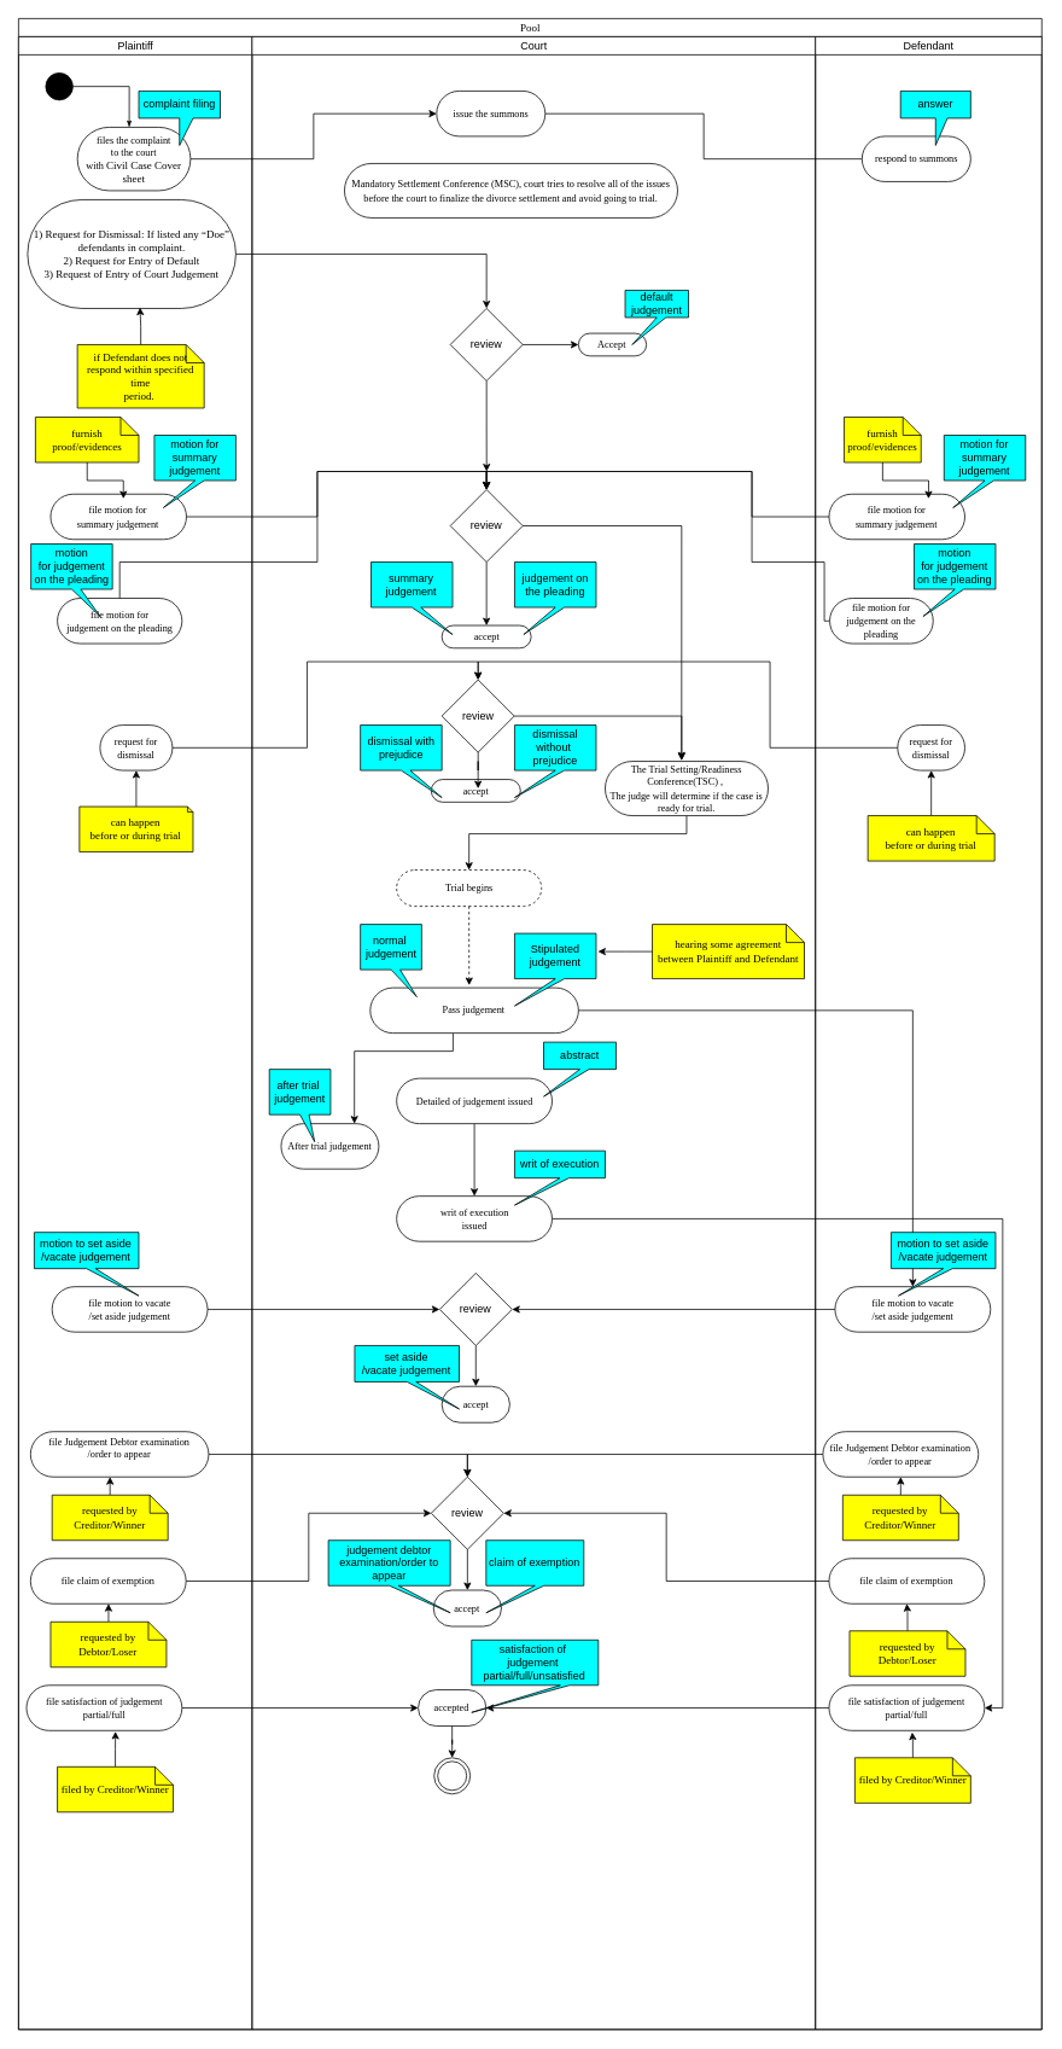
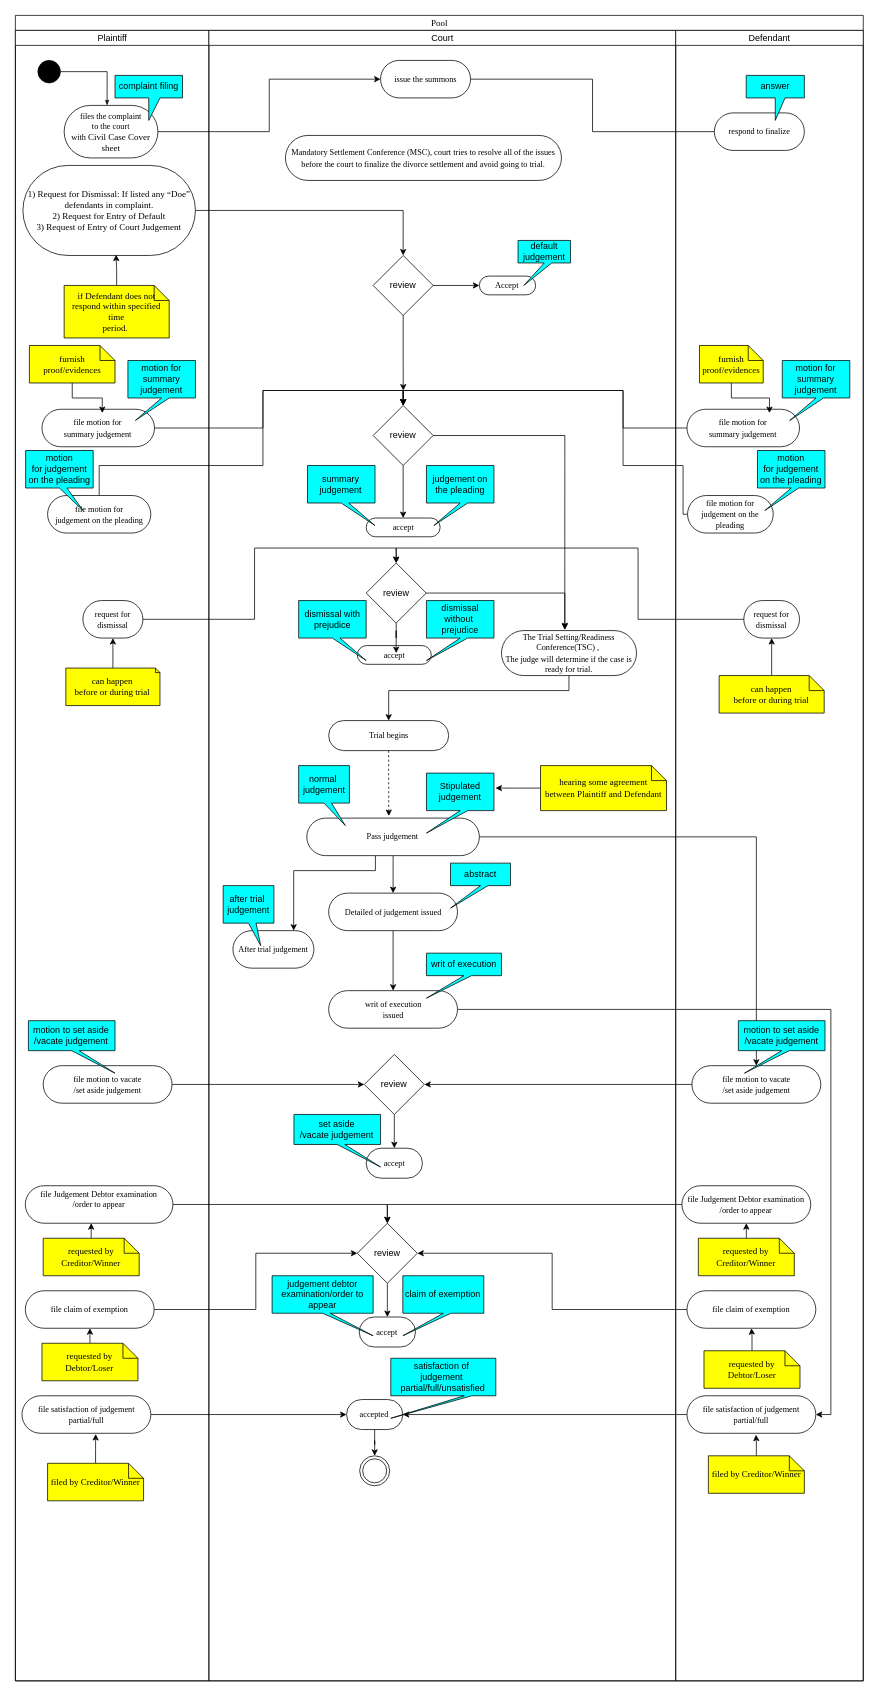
- <mxCell id="47" value="&lt;span style=&quot;font-size: 11px; background-color: rgb(255, 255, 255);&quot;&gt;&lt;span&gt;issue the summons&lt;/span&gt;&lt;/span&gt;" style="rounded=1;whiteSpace=wrap;html=1;shadow=0;comic=0;labelBackgroundColor=none;strokeWidth=1;fontFamily=Verdana;fontSize=12;align=center;arcSize=50;fontStyle=0" parent="46" vertex="1"><mxGeometry x="203.82" y="60" width="120" height="50" as="geometry" /></mxCell>
+ <mxCell id="47" value="&lt;span style=&quot;font-size: 11px; background-color: rgb(255, 255, 255);&quot;&gt;&lt;span&gt;issue the summons&lt;/span&gt;&lt;/span&gt;" style="rounded=1;whiteSpace=wrap;html=1;shadow=0;comic=0;labelBackgroundColor=none;strokeWidth=1;fontFamily=Verdana;fontSize=12;align=center;arcSize=50;fontStyle=0" parent="46" vertex="1"><mxGeometry x="228.82" y="40" width="120" height="50" as="geometry" /></mxCell>
- <mxCell id="97" value="&lt;span style=&quot;font-size: 11px; background-color: rgb(255, 255, 255);&quot;&gt;&lt;span&gt;respond to summons&lt;/span&gt;&lt;/span&gt;" style="rounded=1;whiteSpace=wrap;html=1;shadow=0;comic=0;labelBackgroundColor=none;strokeWidth=1;fontFamily=Verdana;fontSize=12;align=center;arcSize=50;fontStyle=0" parent="96" vertex="1"><mxGeometry x="51.46" y="110" width="120" height="50" as="geometry" /></mxCell>
+ <mxCell id="97" value="&lt;span style=&quot;font-size: 11px; background-color: rgb(255, 255, 255);&quot;&gt;&lt;span&gt;respond to finalize&lt;/span&gt;&lt;/span&gt;" style="rounded=1;whiteSpace=wrap;html=1;shadow=0;comic=0;labelBackgroundColor=none;strokeWidth=1;fontFamily=Verdana;fontSize=12;align=center;arcSize=50;fontStyle=0" parent="96" vertex="1"><mxGeometry x="51.46" y="110" width="120" height="50" as="geometry" /></mxCell>
- <mxCell id="58" value="&lt;span style=&quot;font-size: 11px; background-color: rgb(255, 255, 255);&quot;&gt;&lt;span&gt;Trial begins&lt;/span&gt;&lt;/span&gt;" style="rounded=1;whiteSpace=wrap;html=1;shadow=0;comic=0;labelBackgroundColor=none;strokeWidth=1;fontFamily=Verdana;fontSize=12;align=center;arcSize=50;fontStyle=0;dashed=1;" parent="46" vertex="1"><mxGeometry x="159.66" y="920" width="160" height="40" as="geometry" /></mxCell>
+ <mxCell id="58" value="&lt;span style=&quot;font-size: 11px; background-color: rgb(255, 255, 255);&quot;&gt;&lt;span&gt;Trial begins&lt;/span&gt;&lt;/span&gt;" style="rounded=1;whiteSpace=wrap;html=1;shadow=0;comic=0;labelBackgroundColor=none;strokeWidth=1;fontFamily=Verdana;fontSize=12;align=center;arcSize=50;fontStyle=0" parent="46" vertex="1"><mxGeometry x="159.66" y="920" width="160" height="40" as="geometry" /></mxCell>
+ <mxCell id="59" style="edgeStyle=orthogonalEdgeStyle;rounded=0;orthogonalLoop=1;jettySize=auto;html=1;entryX=0.5;entryY=0;entryDx=0;entryDy=0;fontStyle=0" parent="46" source="61" target="65" edge="1"><mxGeometry relative="1" as="geometry" /></mxCell>
